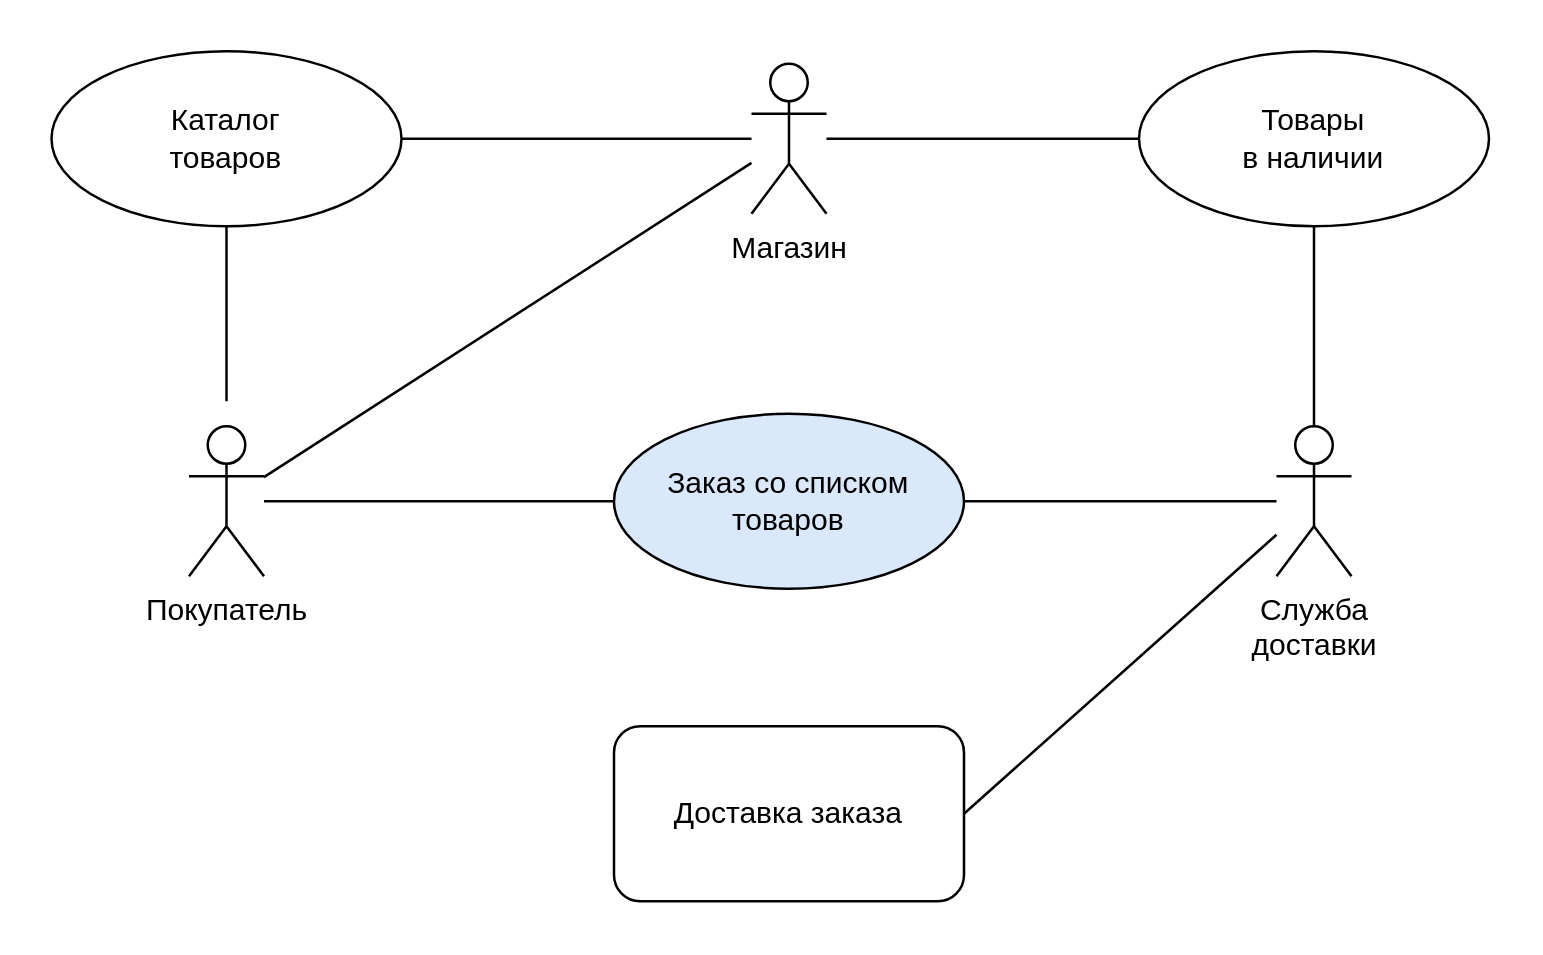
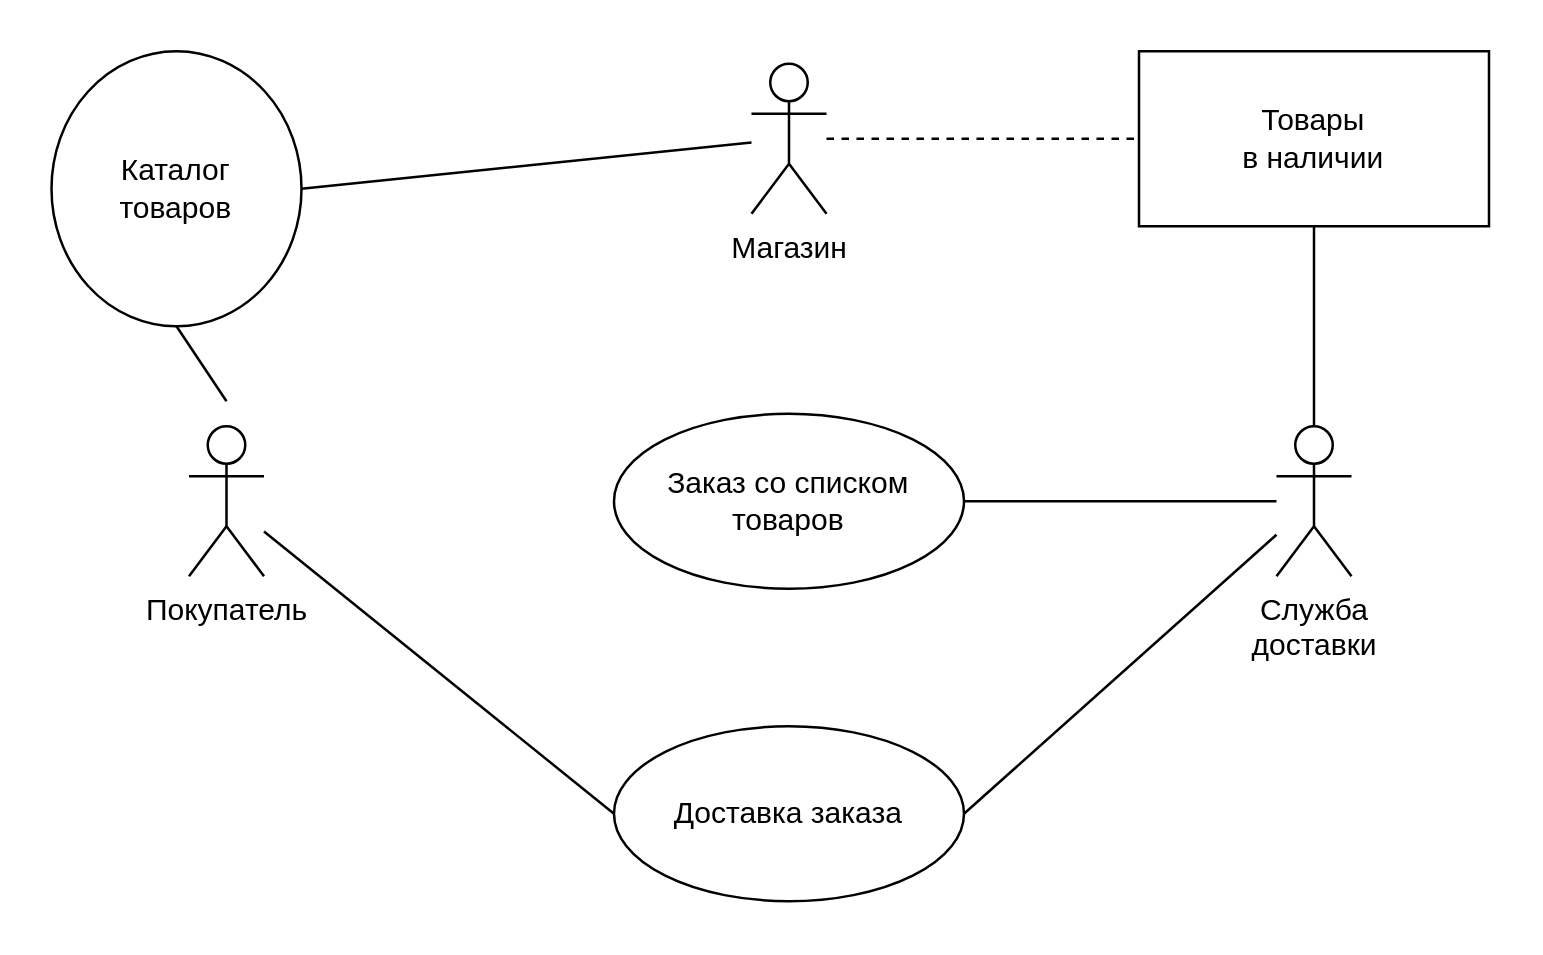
- <mxCell id="5" value="&lt;div&gt;Каталог&lt;/div&gt;&lt;div&gt;товаров&lt;br&gt;&lt;/div&gt;" style="ellipse;whiteSpace=wrap;html=1;" vertex="1" parent="1"><mxGeometry x="20" y="20" width="140" height="70" as="geometry" /></mxCell>
+ <mxCell id="5" value="&lt;div&gt;Каталог&lt;/div&gt;&lt;div&gt;товаров&lt;br&gt;&lt;/div&gt;" style="ellipse;whiteSpace=wrap;html=1;" vertex="1" parent="1"><mxGeometry x="20" y="20" width="100" height="110" as="geometry" /></mxCell>
- <mxCell id="10" value="" style="endArrow=none;html=1;rounded=0;entryX=0;entryY=0.5;entryDx=0;entryDy=0;" edge="1" parent="1" source="4" target="9"><mxGeometry width="50" height="50" relative="1" as="geometry"><mxPoint x="125" y="210" as="sourcePoint" /><mxPoint x="175" y="160" as="targetPoint" /></mxGeometry></mxCell>
+ <mxCell id="10" value="" style="endArrow=none;html=1;rounded=0;entryX=0;entryY=0.5;entryDx=0;entryDy=0;dashed=1;" edge="1" parent="1" source="4" target="9"><mxGeometry width="50" height="50" relative="1" as="geometry"><mxPoint x="125" y="210" as="sourcePoint" /><mxPoint x="175" y="160" as="targetPoint" /></mxGeometry></mxCell>
- <mxCell id="9" value="&lt;div&gt;Товары&lt;br&gt;&lt;/div&gt;&lt;div&gt;в наличии&lt;/div&gt;" style="ellipse;whiteSpace=wrap;html=1;" vertex="1" parent="1"><mxGeometry x="455" y="20" width="140" height="70" as="geometry" /></mxCell>
+ <mxCell id="9" value="&lt;div&gt;Товары&lt;br&gt;&lt;/div&gt;&lt;div&gt;в наличии&lt;/div&gt;" style="whiteSpace=wrap;html=1;rounded=0;" vertex="1" parent="1"><mxGeometry x="455" y="20" width="140" height="70" as="geometry" /></mxCell>
- <mxCell id="15" value="" style="endArrow=none;html=1;rounded=0;" edge="1" parent="1" source="2" target="4"><mxGeometry width="50" height="50" relative="1" as="geometry"><mxPoint x="520" y="223.393" as="sourcePoint" /><mxPoint x="395" y="335" as="targetPoint" /></mxGeometry></mxCell>
+ <mxCell id="15" value="" style="endArrow=none;html=1;rounded=0;entryX=0;entryY=0.5;entryDx=0;entryDy=0;" edge="1" parent="1" source="2" target="13"><mxGeometry width="50" height="50" relative="1" as="geometry"><mxPoint x="520" y="223.393" as="sourcePoint" /><mxPoint x="395" y="335" as="targetPoint" /></mxGeometry></mxCell>
- <mxCell id="7" value="" style="endArrow=none;html=1;rounded=0;entryX=0;entryY=0.5;entryDx=0;entryDy=0;" edge="1" parent="1" source="2" target="8"><mxGeometry width="50" height="50" relative="1" as="geometry"><mxPoint x="115" y="200" as="sourcePoint" /><mxPoint x="180" y="200" as="targetPoint" /></mxGeometry></mxCell>
- <mxCell id="8" value="&lt;div&gt;Заказ со списком&lt;/div&gt;&lt;div&gt;товаров&lt;br&gt;&lt;/div&gt;" style="ellipse;whiteSpace=wrap;html=1;fillColor=#dae8fc;" vertex="1" parent="1"><mxGeometry x="245" y="165" width="140" height="70" as="geometry" /></mxCell>
+ <mxCell id="8" value="&lt;div&gt;Заказ со списком&lt;/div&gt;&lt;div&gt;товаров&lt;br&gt;&lt;/div&gt;" style="ellipse;whiteSpace=wrap;html=1;" vertex="1" parent="1"><mxGeometry x="245" y="165" width="140" height="70" as="geometry" /></mxCell>
- <mxCell id="13" value="Доставка заказа" style="whiteSpace=wrap;html=1;rounded=1;" vertex="1" parent="1"><mxGeometry x="245" y="290" width="140" height="70" as="geometry" /></mxCell>
+ <mxCell id="13" value="Доставка заказа" style="ellipse;whiteSpace=wrap;html=1;" vertex="1" parent="1"><mxGeometry x="245" y="290" width="140" height="70" as="geometry" /></mxCell>
